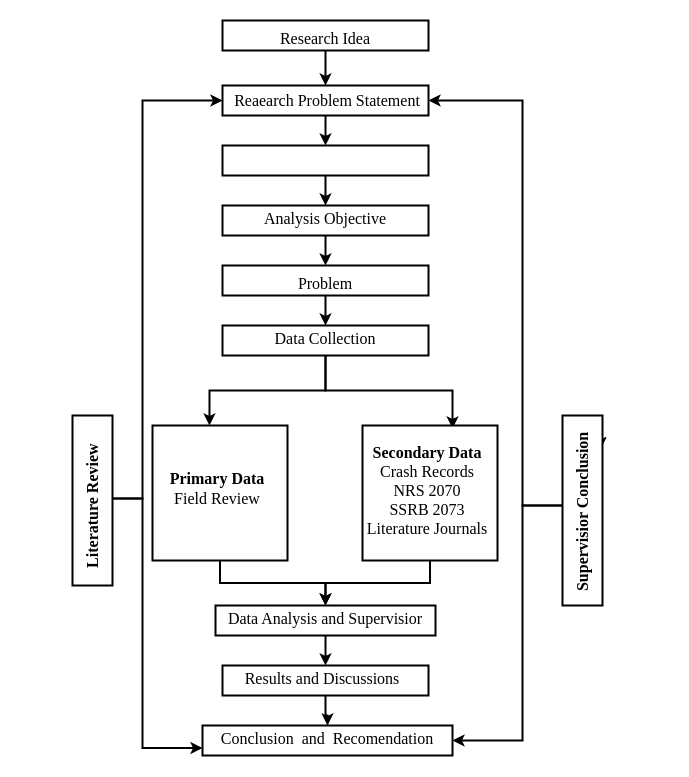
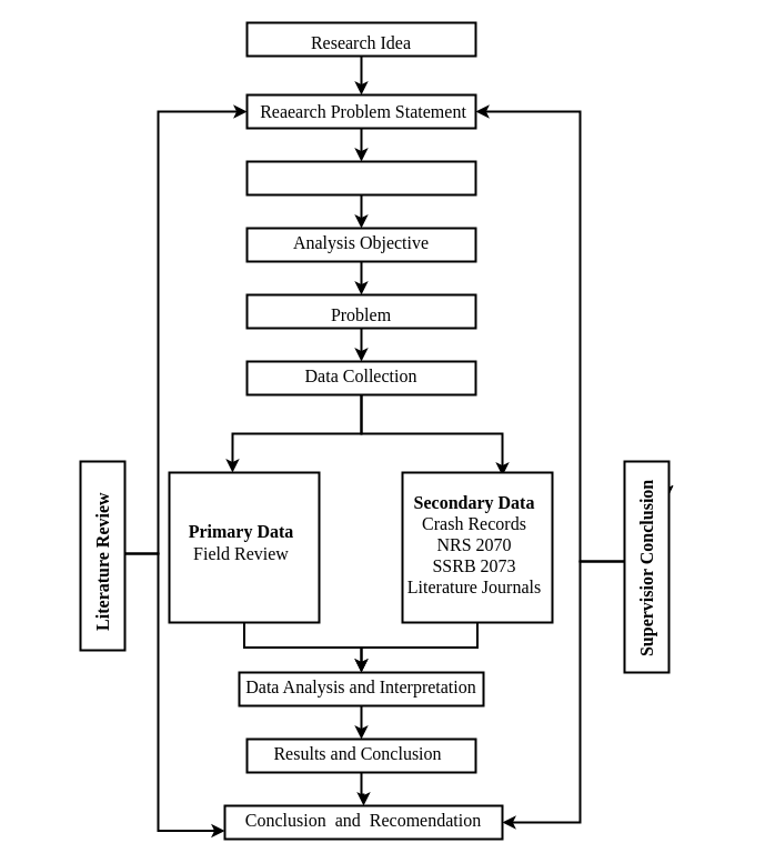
- <mxCell id="42" value="Data Analysis and Supervisior" style="text;html=1;align=center;verticalAlign=middle;whiteSpace=wrap;rounded=0;fontFamily=Times New Roman;fontSize=16;" vertex="1" parent="1"><mxGeometry x="220" y="605" width="210" height="25" as="geometry" /></mxCell>
+ <mxCell id="42" value="Data Analysis and Interpretation" style="text;html=1;align=center;verticalAlign=middle;whiteSpace=wrap;rounded=0;fontFamily=Times New Roman;fontSize=16;" vertex="1" parent="1"><mxGeometry x="220" y="605" width="210" height="25" as="geometry" /></mxCell>
- <mxCell id="41" value="Results and Discussions" style="text;html=1;align=center;verticalAlign=middle;whiteSpace=wrap;rounded=0;fontFamily=Times New Roman;fontSize=16;" vertex="1" parent="1"><mxGeometry x="222" y="665" width="200" height="25" as="geometry" /></mxCell>
+ <mxCell id="41" value="Results and Conclusion" style="text;html=1;align=center;verticalAlign=middle;whiteSpace=wrap;rounded=0;fontFamily=Times New Roman;fontSize=16;" vertex="1" parent="1"><mxGeometry x="222" y="665" width="200" height="25" as="geometry" /></mxCell>
